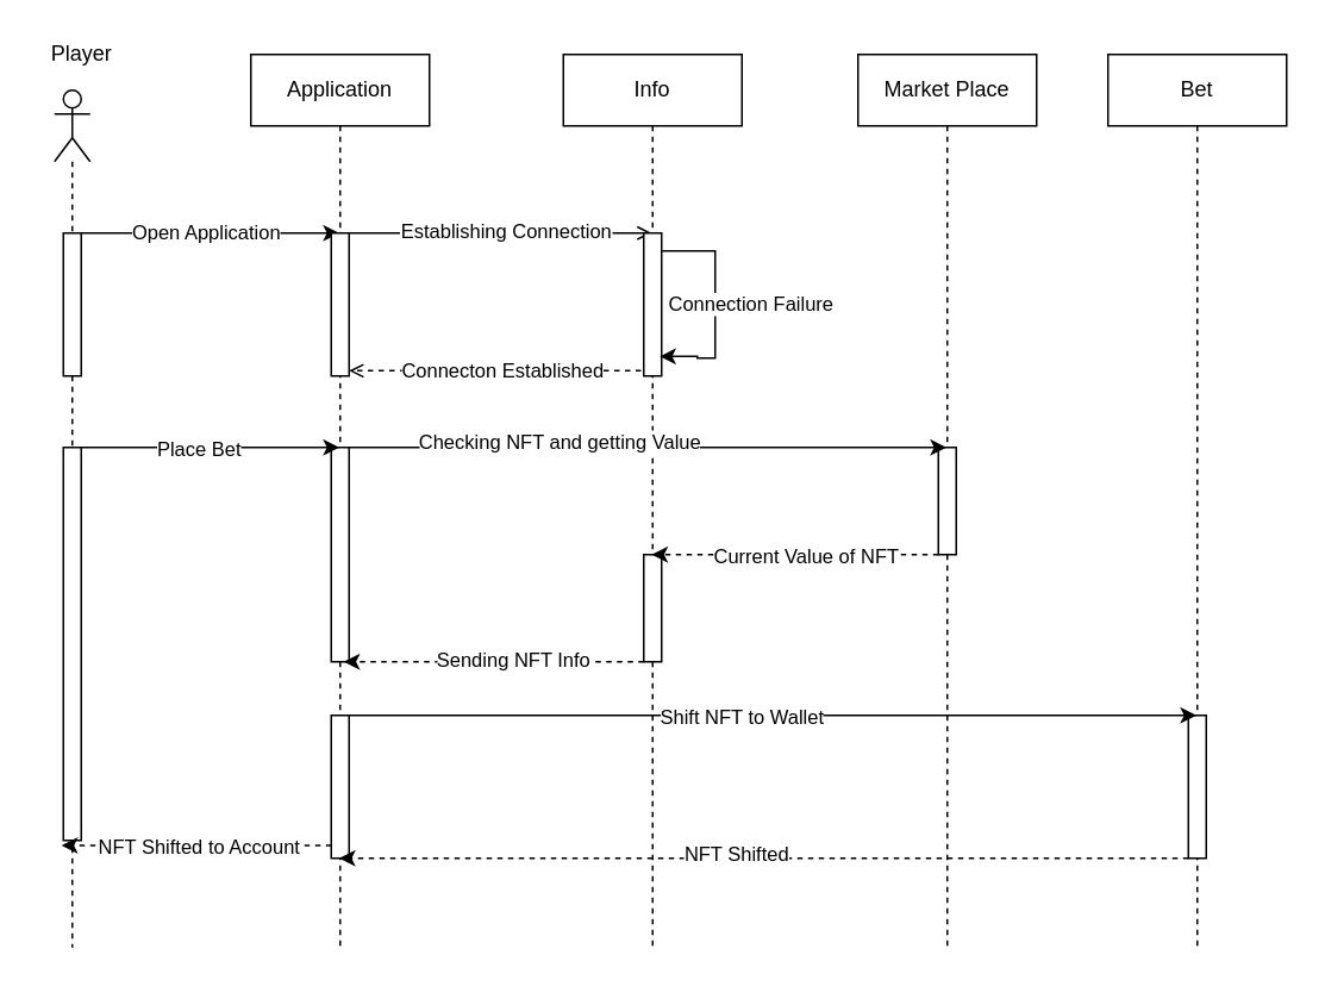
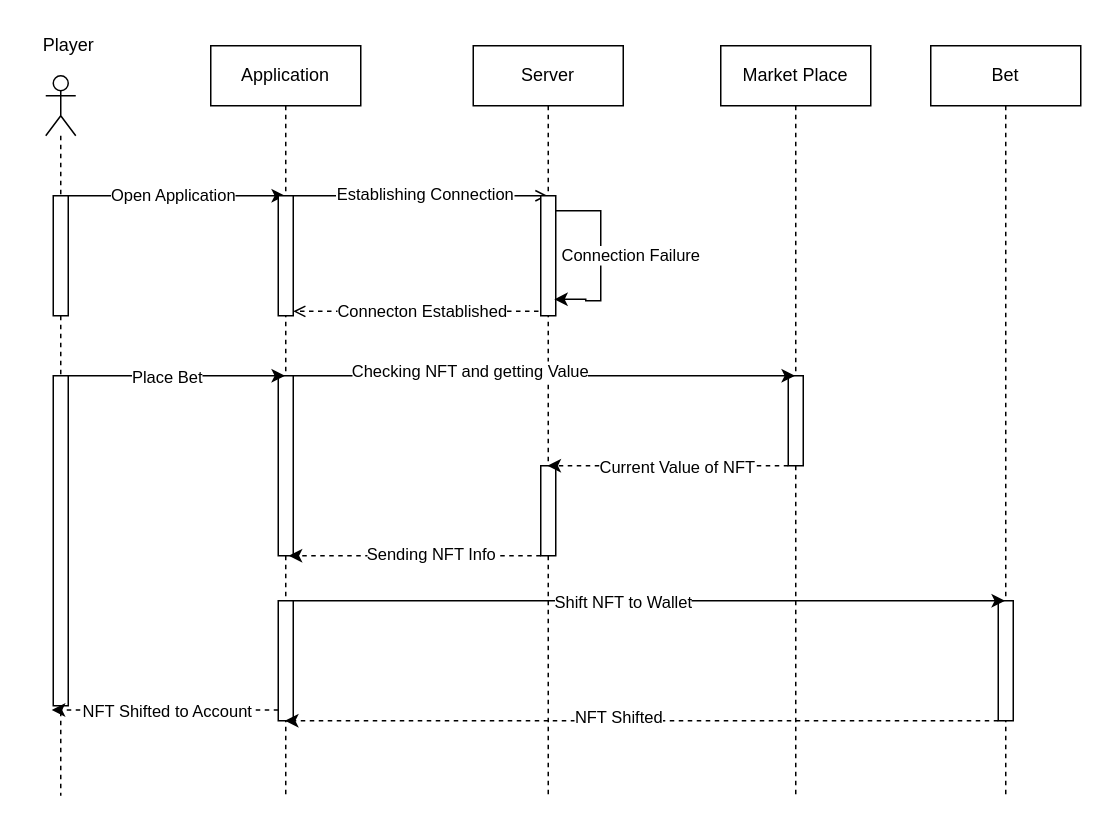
- <mxCell id="15" value="Info" style="shape=umlLifeline;perimeter=lifelinePerimeter;whiteSpace=wrap;html=1;container=1;collapsible=0;recursiveResize=0;outlineConnect=0;" vertex="1" parent="1"><mxGeometry x="315" y="30" width="100" height="500" as="geometry" /></mxCell>
+ <mxCell id="15" value="Server" style="shape=umlLifeline;perimeter=lifelinePerimeter;whiteSpace=wrap;html=1;container=1;collapsible=0;recursiveResize=0;outlineConnect=0;" vertex="1" parent="1"><mxGeometry x="315" y="30" width="100" height="500" as="geometry" /></mxCell>
